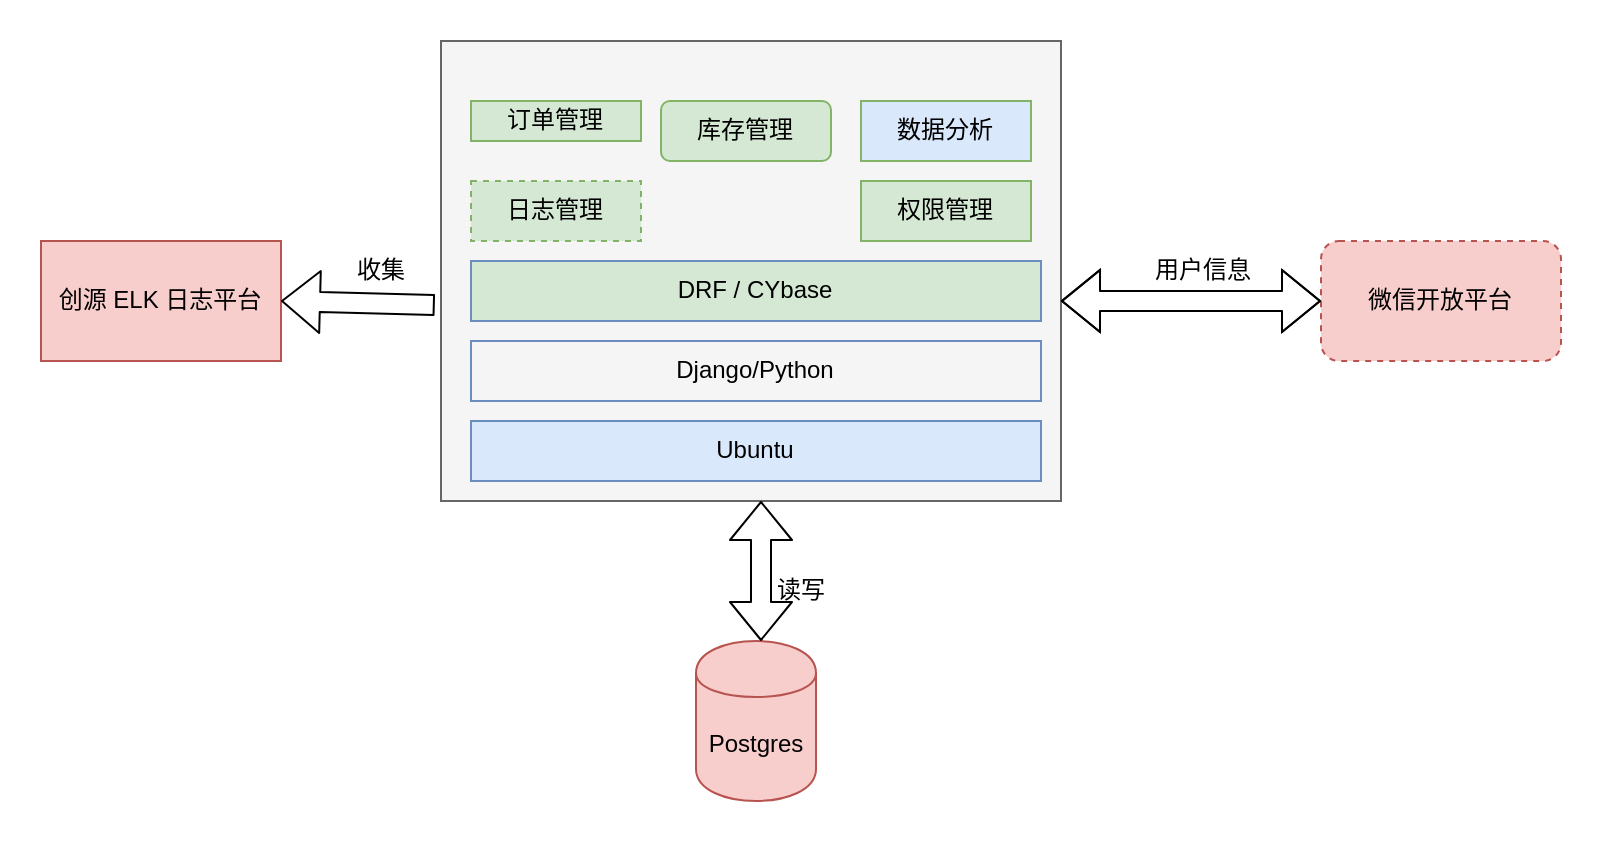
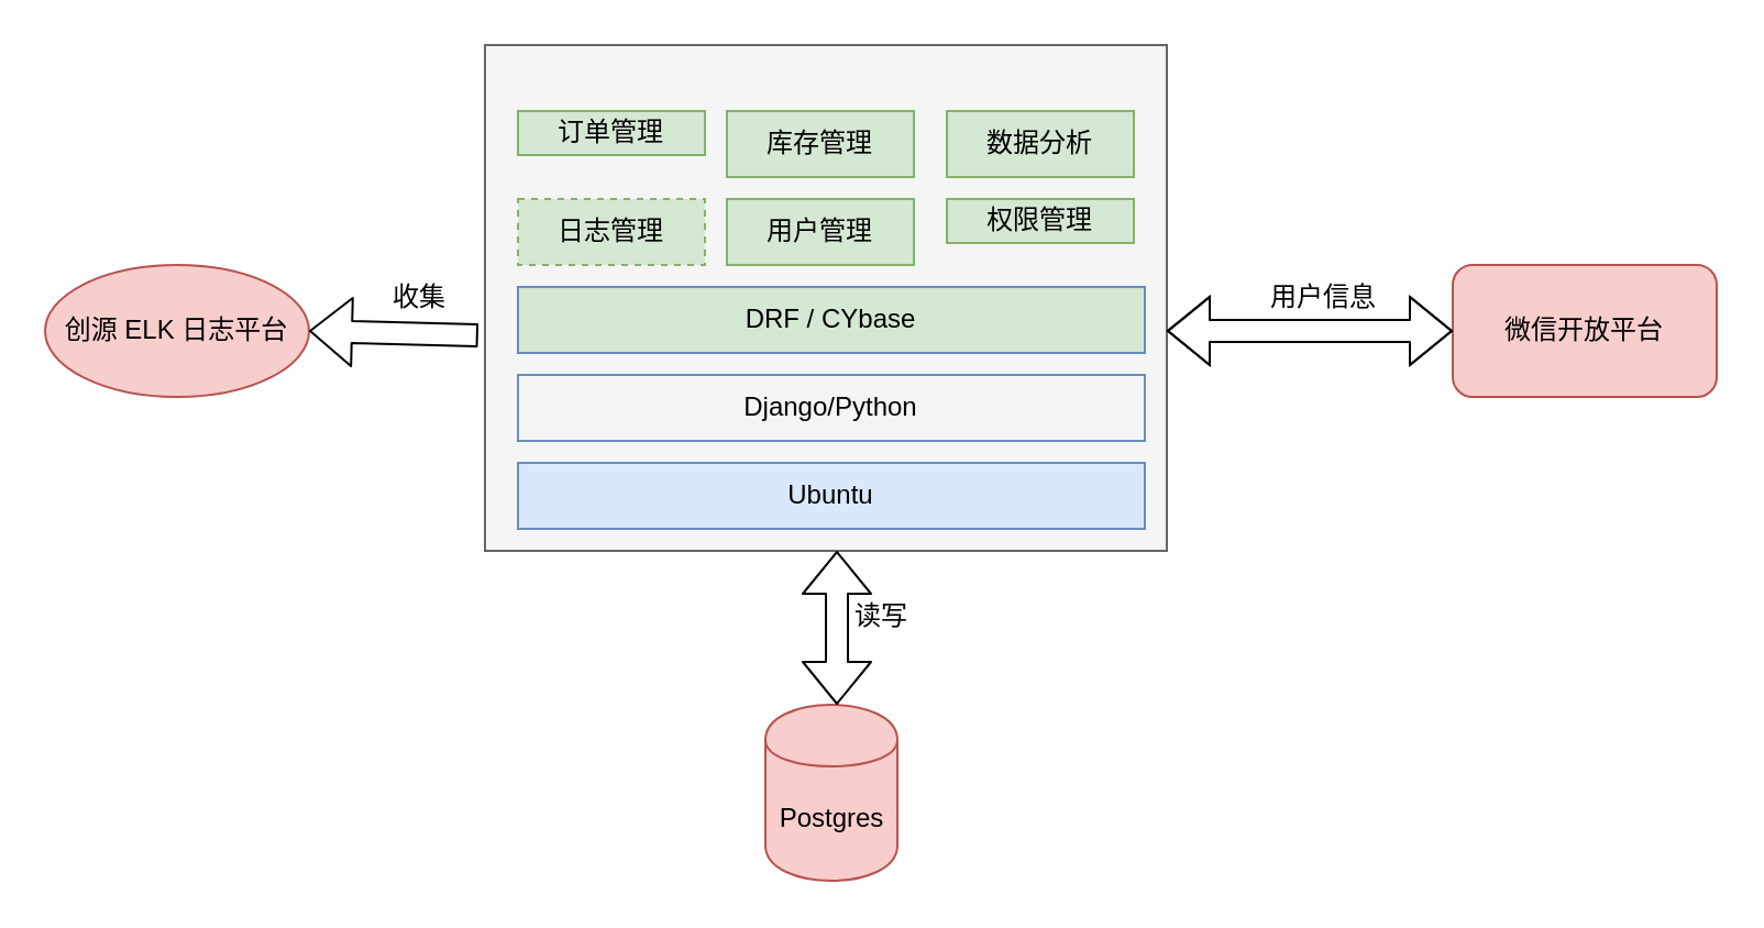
- <mxCell id="12" value="库存管理" style="whiteSpace=wrap;html=1;fillColor=#d5e8d4;strokeColor=#82b366;rounded=1;" vertex="1" parent="1"><mxGeometry x="330" y="50" width="85" height="30" as="geometry" /></mxCell>
+ <mxCell id="12" value="库存管理" style="rounded=0;whiteSpace=wrap;html=1;fillColor=#d5e8d4;strokeColor=#82b366;" vertex="1" parent="1"><mxGeometry x="330" y="50" width="85" height="30" as="geometry" /></mxCell>
- <mxCell id="13" value="数据分析" style="rounded=0;whiteSpace=wrap;html=1;fillColor=#dae8fc;strokeColor=#82b366;" vertex="1" parent="1"><mxGeometry x="430" y="50" width="85" height="30" as="geometry" /></mxCell>
+ <mxCell id="13" value="数据分析" style="rounded=0;whiteSpace=wrap;html=1;fillColor=#d5e8d4;strokeColor=#82b366;" vertex="1" parent="1"><mxGeometry x="430" y="50" width="85" height="30" as="geometry" /></mxCell>
+ <mxCell id="9" value="用户管理" style="rounded=0;whiteSpace=wrap;html=1;fillColor=#d5e8d4;strokeColor=#82b366;" vertex="1" parent="1"><mxGeometry x="330" y="90" width="85" height="30" as="geometry" /></mxCell>
- <mxCell id="10" value="权限管理" style="rounded=0;whiteSpace=wrap;html=1;fillColor=#d5e8d4;strokeColor=#82b366;" vertex="1" parent="1"><mxGeometry x="430" y="90" width="85" height="30" as="geometry" /></mxCell>
+ <mxCell id="10" value="权限管理" style="rounded=0;whiteSpace=wrap;html=1;fillColor=#d5e8d4;strokeColor=#82b366;" vertex="1" parent="1"><mxGeometry x="430" y="90" width="85" height="20" as="geometry" /></mxCell>
- <mxCell id="7" value="创源 ELK 日志平台" style="rounded=0;whiteSpace=wrap;html=1;fillColor=#f8cecc;strokeColor=#b85450;" vertex="1" parent="1"><mxGeometry x="20" y="120" width="120" height="60" as="geometry" /></mxCell>
+ <mxCell id="7" value="创源 ELK 日志平台" style="ellipse;whiteSpace=wrap;html=1;fillColor=#f8cecc;strokeColor=#b85450;" vertex="1" parent="1"><mxGeometry x="20" y="120" width="120" height="60" as="geometry" /></mxCell>
- <mxCell id="2" value="微信开放平台" style="rounded=1;whiteSpace=wrap;html=1;fillColor=#f8cecc;strokeColor=#b85450;dashed=1;" vertex="1" parent="1"><mxGeometry x="660" y="120" width="120" height="60" as="geometry" /></mxCell>
+ <mxCell id="2" value="微信开放平台" style="rounded=1;whiteSpace=wrap;html=1;fillColor=#f8cecc;strokeColor=#b85450;" vertex="1" parent="1"><mxGeometry x="660" y="120" width="120" height="60" as="geometry" /></mxCell>
- <mxCell id="20" value="读写" style="text;html=1;align=center;verticalAlign=middle;resizable=0;points=[];autosize=1;" vertex="1" parent="1"><mxGeometry x="380" y="285" width="40" height="20" as="geometry" /></mxCell>
+ <mxCell id="20" value="读写" style="text;html=1;align=center;verticalAlign=middle;resizable=0;points=[];autosize=1;" vertex="1" parent="1"><mxGeometry x="380" y="270" width="40" height="20" as="geometry" /></mxCell>
